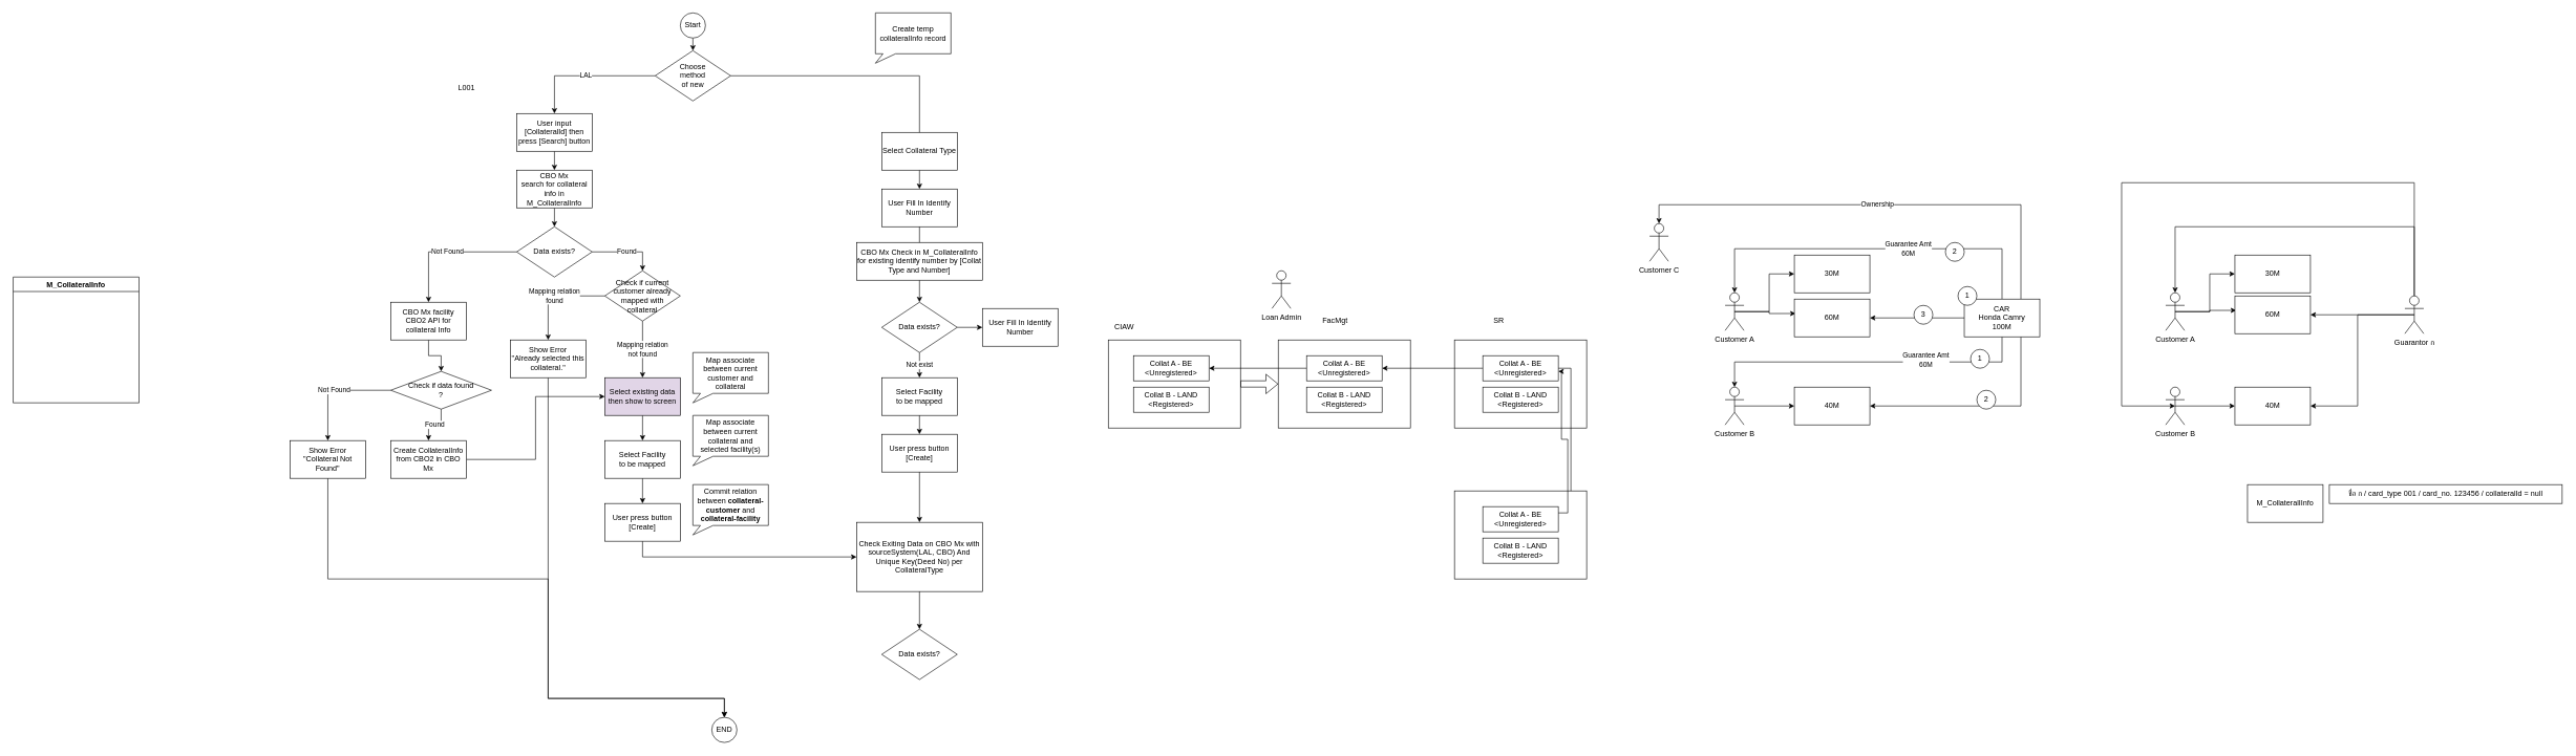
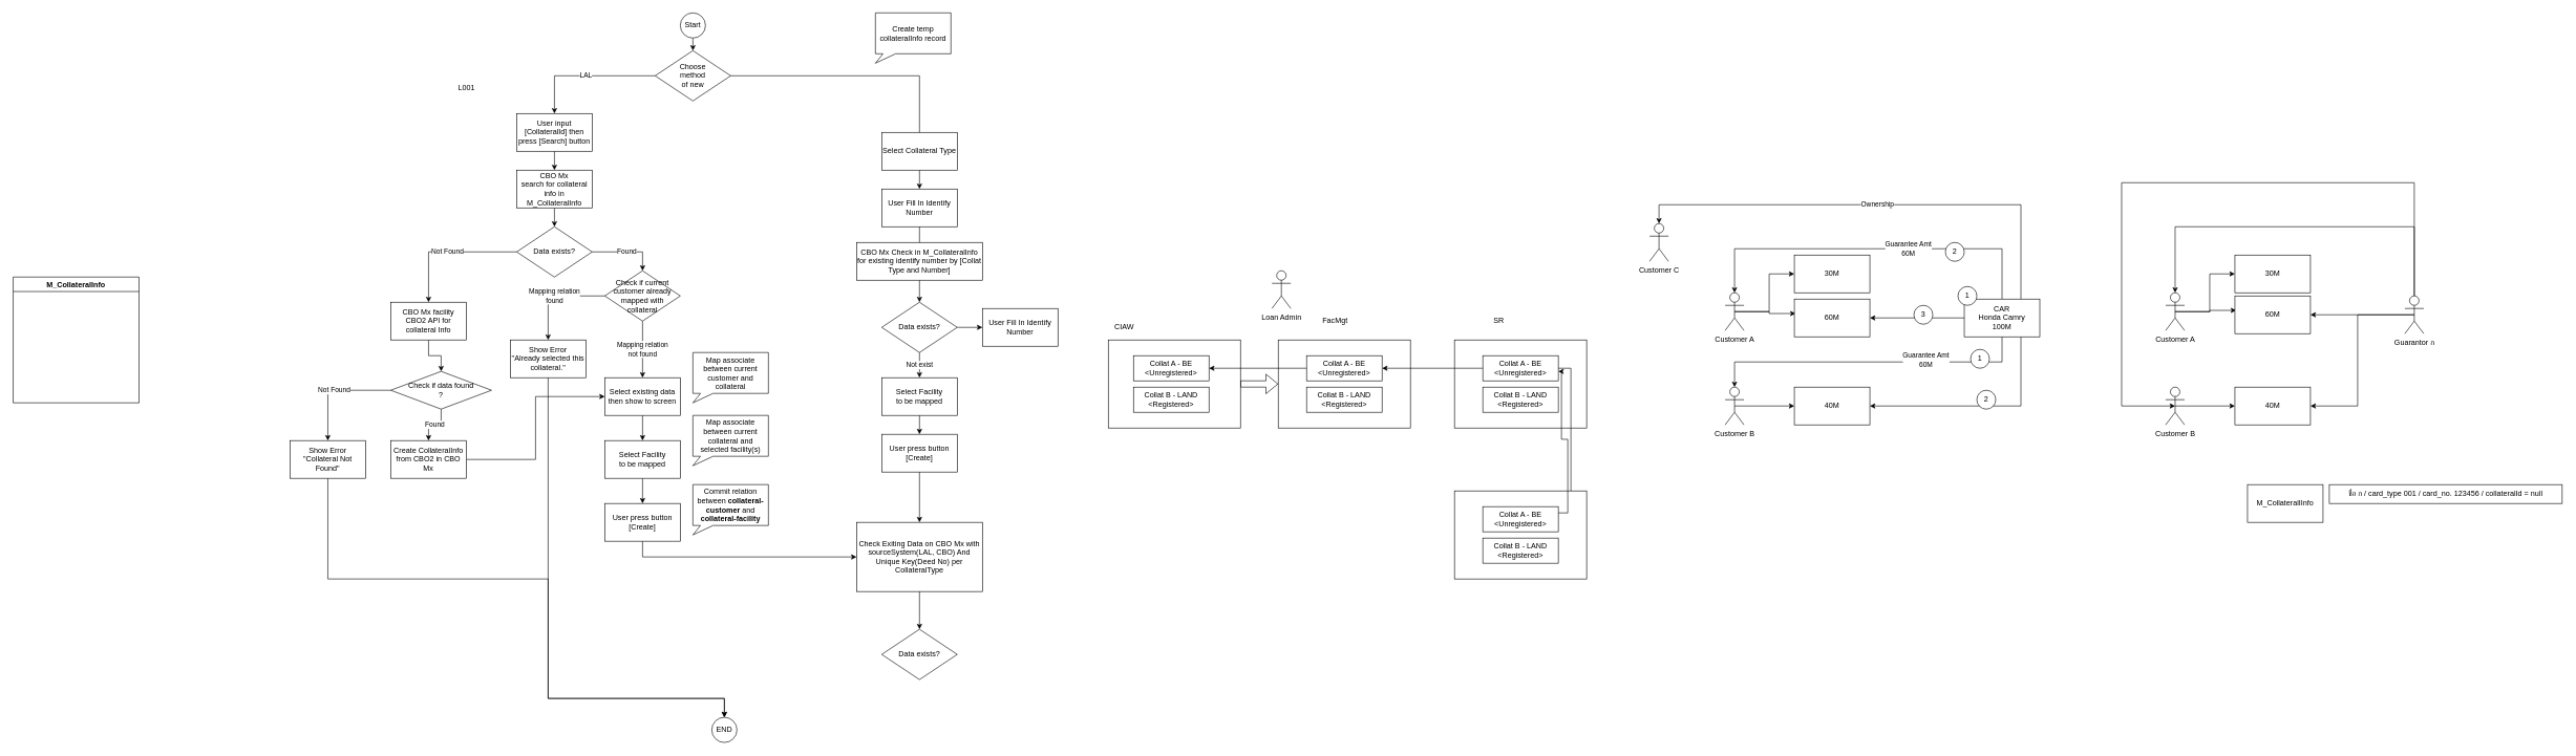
- <mxCell id="17" value="Select existing data&lt;br&gt;then show to screen" style="rounded=0;whiteSpace=wrap;html=1;fillColor=#e1d5e7;" parent="1" vertex="1"><mxGeometry x="960" y="600" width="120" height="60" as="geometry" /></mxCell>
+ <mxCell id="17" value="Select existing data&lt;br&gt;then show to screen" style="rounded=0;whiteSpace=wrap;html=1;" parent="1" vertex="1"><mxGeometry x="960" y="600" width="120" height="60" as="geometry" /></mxCell>
